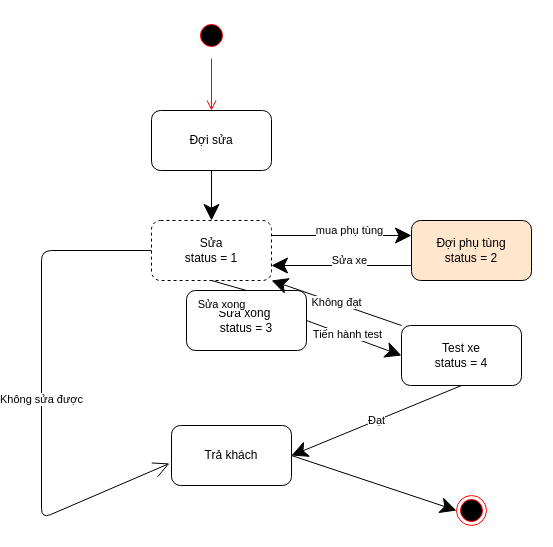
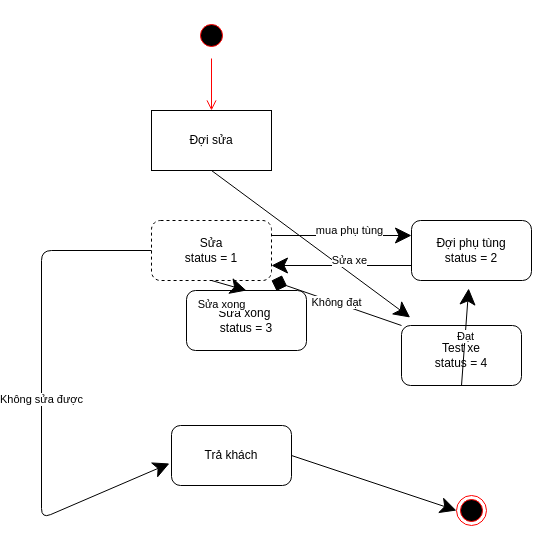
- <mxCell id="4" value="Đợi sửa" style="rounded=1;whiteSpace=wrap;html=1;hachureGap=4;pointerEvents=0;" vertex="1" parent="1"><mxGeometry x="130" y="110" width="120" height="60" as="geometry" /></mxCell>
+ <mxCell id="4" value="Đợi sửa" style="whiteSpace=wrap;html=1;hachureGap=4;pointerEvents=0;rounded=0;" vertex="1" parent="1"><mxGeometry x="130" y="110" width="120" height="60" as="geometry" /></mxCell>
- <mxCell id="6" value="" style="endArrow=classic;html=1;startSize=14;endSize=14;sourcePerimeterSpacing=8;targetPerimeterSpacing=8;exitX=0.5;exitY=1;exitDx=0;exitDy=0;entryX=0.5;entryY=0;entryDx=0;entryDy=0;" edge="1" parent="1" source="4" target="5"><mxGeometry width="50" height="50" relative="1" as="geometry"><mxPoint x="340" y="180" as="sourcePoint" /><mxPoint x="75" y="240" as="targetPoint" /></mxGeometry></mxCell>
+ <mxCell id="6" value="" style="endArrow=classic;html=1;startSize=14;endSize=14;sourcePerimeterSpacing=8;targetPerimeterSpacing=8;exitX=0.5;exitY=1;exitDx=0;exitDy=0;" edge="1" parent="1" source="4" target="11"><mxGeometry width="50" height="50" relative="1" as="geometry"><mxPoint x="340" y="180" as="sourcePoint" /><mxPoint x="75" y="240" as="targetPoint" /></mxGeometry></mxCell>
- <mxCell id="7" value="Đợi phụ tùng&lt;br&gt;status = 2" style="rounded=1;whiteSpace=wrap;html=1;hachureGap=4;pointerEvents=0;fillColor=#ffe6cc;" vertex="1" parent="1"><mxGeometry x="390" y="220" width="120" height="60" as="geometry" /></mxCell>
+ <mxCell id="7" value="Đợi phụ tùng&lt;br&gt;status = 2" style="rounded=1;whiteSpace=wrap;html=1;hachureGap=4;pointerEvents=0;" vertex="1" parent="1"><mxGeometry x="390" y="220" width="120" height="60" as="geometry" /></mxCell>
- <mxCell id="14" value="Không đạt" style="endArrow=classic;html=1;startSize=14;endSize=14;sourcePerimeterSpacing=8;targetPerimeterSpacing=8;exitX=0;exitY=0;exitDx=0;exitDy=0;entryX=1;entryY=1;entryDx=0;entryDy=0;" edge="1" parent="1" source="11" target="5"><mxGeometry width="50" height="50" relative="1" as="geometry"><mxPoint x="340" y="350" as="sourcePoint" /><mxPoint x="130" y="290" as="targetPoint" /></mxGeometry></mxCell>
+ <mxCell id="14" value="Không đạt" style="endArrow=diamond;html=1;startSize=14;endSize=14;sourcePerimeterSpacing=8;targetPerimeterSpacing=8;exitX=0;exitY=0;exitDx=0;exitDy=0;entryX=1;entryY=1;entryDx=0;entryDy=0;" edge="1" parent="1" source="11" target="5"><mxGeometry width="50" height="50" relative="1" as="geometry"><mxPoint x="340" y="350" as="sourcePoint" /><mxPoint x="130" y="290" as="targetPoint" /></mxGeometry></mxCell>
- <mxCell id="17" value="Sửa xong" style="endArrow=none;html=1;startSize=14;endSize=14;sourcePerimeterSpacing=8;targetPerimeterSpacing=8;exitX=0.5;exitY=1;exitDx=0;exitDy=0;entryX=0.5;entryY=0;entryDx=0;entryDy=0;" edge="1" parent="1" source="5" target="10"><mxGeometry x="-0.143" y="-20" width="50" height="50" relative="1" as="geometry"><mxPoint x="340" y="350" as="sourcePoint" /><mxPoint x="390" y="300" as="targetPoint" /><mxPoint as="offset" /></mxGeometry></mxCell>
+ <mxCell id="17" value="Sửa xong" style="endArrow=classic;html=1;startSize=14;endSize=14;sourcePerimeterSpacing=8;targetPerimeterSpacing=8;exitX=0.5;exitY=1;exitDx=0;exitDy=0;entryX=0.5;entryY=0;entryDx=0;entryDy=0;" edge="1" parent="1" source="5" target="10"><mxGeometry x="-0.143" y="-20" width="50" height="50" relative="1" as="geometry"><mxPoint x="340" y="350" as="sourcePoint" /><mxPoint x="390" y="300" as="targetPoint" /><mxPoint as="offset" /></mxGeometry></mxCell>
- <mxCell id="12" value="" style="endArrow=classic;html=1;startSize=14;endSize=14;sourcePerimeterSpacing=8;targetPerimeterSpacing=8;exitX=1;exitY=0.5;exitDx=0;exitDy=0;entryX=0;entryY=0.5;entryDx=0;entryDy=0;" edge="1" parent="1" source="10" target="11"><mxGeometry width="50" height="50" relative="1" as="geometry"><mxPoint x="340" y="350" as="sourcePoint" /><mxPoint x="390" y="300" as="targetPoint" /></mxGeometry></mxCell>
- <mxCell id="13" value="Tiến hành test" style="edgeLabel;html=1;align=center;verticalAlign=middle;resizable=0;points=[];" vertex="1" connectable="0" parent="12"><mxGeometry x="-0.156" y="1" relative="1" as="geometry"><mxPoint as="offset" /></mxGeometry></mxCell>
- <mxCell id="18" value="Đạt" style="endArrow=classic;html=1;startSize=14;endSize=14;sourcePerimeterSpacing=8;targetPerimeterSpacing=8;exitX=0.5;exitY=1;exitDx=0;exitDy=0;entryX=1;entryY=0.5;entryDx=0;entryDy=0;" edge="1" parent="1" source="11" target="16"><mxGeometry width="50" height="50" relative="1" as="geometry"><mxPoint x="340" y="350" as="sourcePoint" /><mxPoint x="390" y="300" as="targetPoint" /></mxGeometry></mxCell>
+ <mxCell id="18" value="Đạt" style="endArrow=classic;html=1;startSize=14;endSize=14;sourcePerimeterSpacing=8;targetPerimeterSpacing=8;exitX=0.5;exitY=1;exitDx=0;exitDy=0;" edge="1" parent="1" source="11" target="7"><mxGeometry width="50" height="50" relative="1" as="geometry"><mxPoint x="340" y="350" as="sourcePoint" /><mxPoint x="390" y="300" as="targetPoint" /></mxGeometry></mxCell>
- <mxCell id="19" value="Không sửa được" style="endArrow=open;html=1;startSize=14;endSize=14;sourcePerimeterSpacing=8;targetPerimeterSpacing=8;exitX=0;exitY=0.5;exitDx=0;exitDy=0;entryX=-0.017;entryY=0.633;entryDx=0;entryDy=0;entryPerimeter=0;" edge="1" parent="1" source="5" target="16"><mxGeometry width="50" height="50" relative="1" as="geometry"><mxPoint x="340" y="350" as="sourcePoint" /><mxPoint x="390" y="300" as="targetPoint" /><Array as="points"><mxPoint x="20" y="250" /><mxPoint x="20" y="518" /></Array></mxGeometry></mxCell>
+ <mxCell id="19" value="Không sửa được" style="endArrow=classic;html=1;startSize=14;endSize=14;sourcePerimeterSpacing=8;targetPerimeterSpacing=8;exitX=0;exitY=0.5;exitDx=0;exitDy=0;entryX=-0.017;entryY=0.633;entryDx=0;entryDy=0;entryPerimeter=0;" edge="1" parent="1" source="5" target="16"><mxGeometry width="50" height="50" relative="1" as="geometry"><mxPoint x="340" y="350" as="sourcePoint" /><mxPoint x="390" y="300" as="targetPoint" /><Array as="points"><mxPoint x="20" y="250" /><mxPoint x="20" y="518" /></Array></mxGeometry></mxCell>
